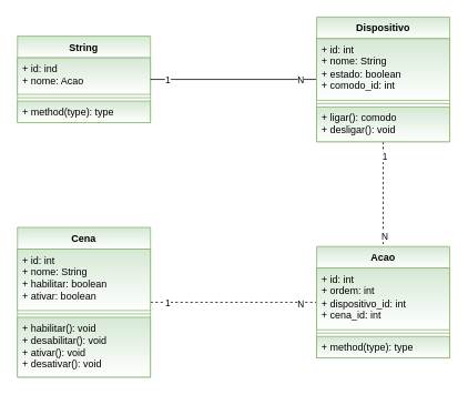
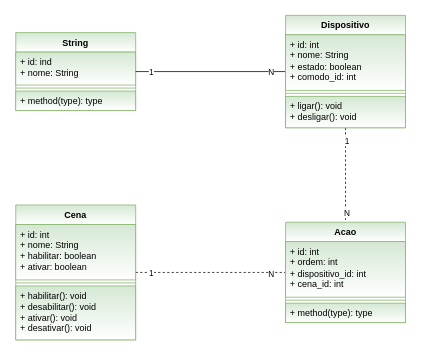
- <mxCell id="14" value="+ id: ind&lt;div&gt;+ nome: Acao&lt;/div&gt;" style="text;strokeColor=#82b366;fillColor=#d5e8d4;align=left;verticalAlign=top;spacingLeft=4;spacingRight=4;overflow=hidden;rotatable=0;points=[[0,0.5],[1,0.5]];portConstraint=eastwest;whiteSpace=wrap;html=1;perimeterSpacing=0;fillStyle=solid;gradientColor=#FFFFFF;" vertex="1" parent="13"><mxGeometry y="26" width="160" height="44" as="geometry" /></mxCell>
+ <mxCell id="14" value="+ id: ind&lt;div&gt;+ nome: String&lt;/div&gt;" style="text;strokeColor=#82b366;fillColor=#d5e8d4;align=left;verticalAlign=top;spacingLeft=4;spacingRight=4;overflow=hidden;rotatable=0;points=[[0,0.5],[1,0.5]];portConstraint=eastwest;whiteSpace=wrap;html=1;perimeterSpacing=0;fillStyle=solid;gradientColor=#FFFFFF;" vertex="1" parent="13"><mxGeometry y="26" width="160" height="44" as="geometry" /></mxCell>
- <mxCell id="26" value="+ ligar(): comodo&lt;div&gt;+ desligar(): void&lt;/div&gt;&lt;div&gt;&lt;br&gt;&lt;/div&gt;&lt;div&gt;&lt;br&gt;&lt;/div&gt;" style="text;strokeColor=#82b366;fillColor=#d5e8d4;align=left;verticalAlign=top;spacingLeft=4;spacingRight=4;overflow=hidden;rotatable=0;points=[[0,0.5],[1,0.5]];portConstraint=eastwest;whiteSpace=wrap;html=1;perimeterSpacing=0;fillStyle=solid;gradientColor=#FFFFFF;" vertex="1" parent="23"><mxGeometry y="108" width="160" height="42" as="geometry" /></mxCell>
+ <mxCell id="26" value="+ ligar(): void&lt;div&gt;+ desligar(): void&lt;/div&gt;&lt;div&gt;&lt;br&gt;&lt;/div&gt;&lt;div&gt;&lt;br&gt;&lt;/div&gt;" style="text;strokeColor=#82b366;fillColor=#d5e8d4;align=left;verticalAlign=top;spacingLeft=4;spacingRight=4;overflow=hidden;rotatable=0;points=[[0,0.5],[1,0.5]];portConstraint=eastwest;whiteSpace=wrap;html=1;perimeterSpacing=0;fillStyle=solid;gradientColor=#FFFFFF;" vertex="1" parent="23"><mxGeometry y="108" width="160" height="42" as="geometry" /></mxCell>
